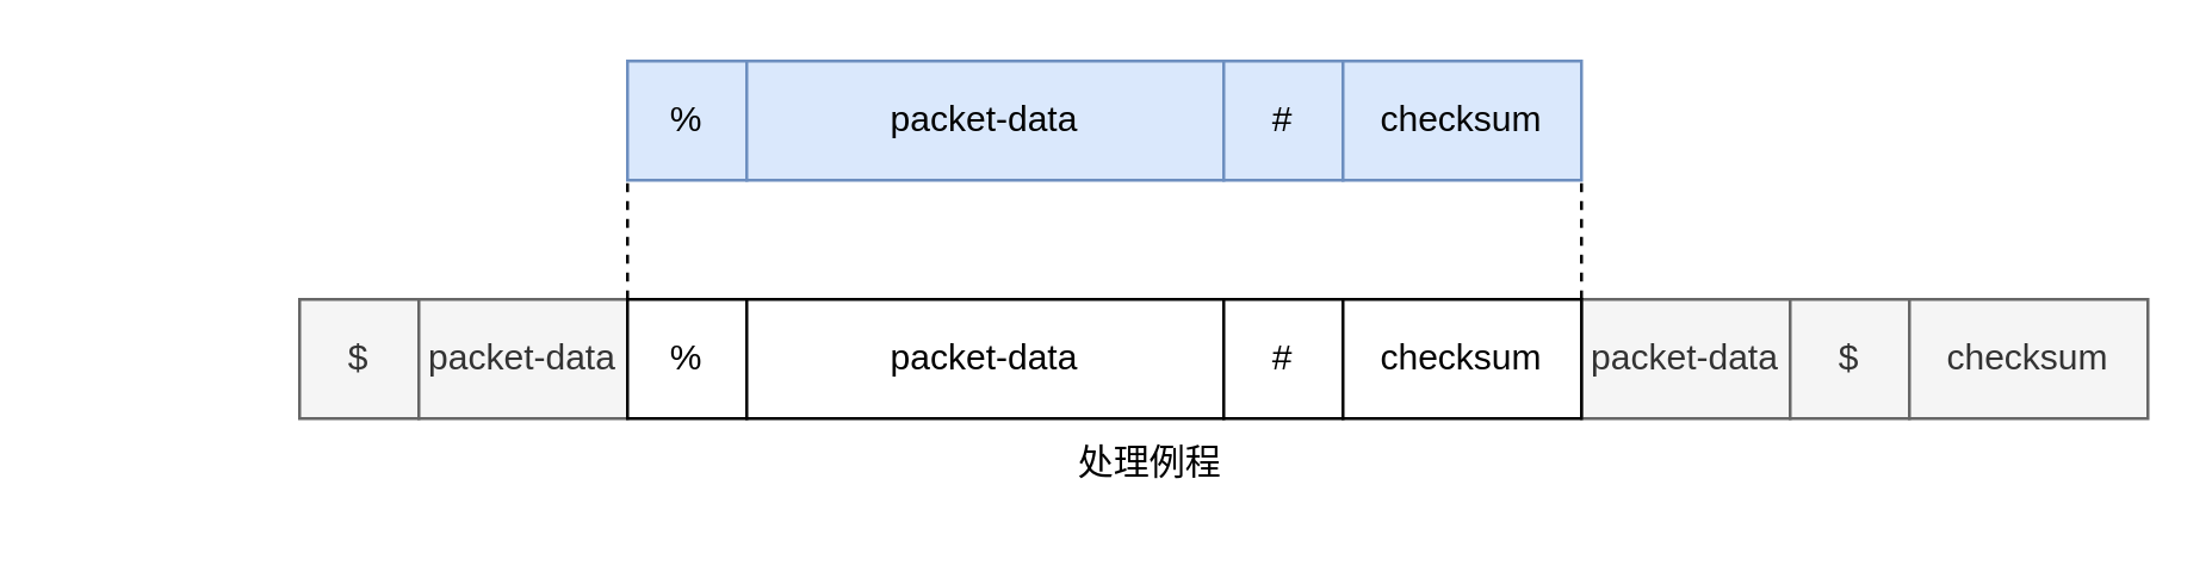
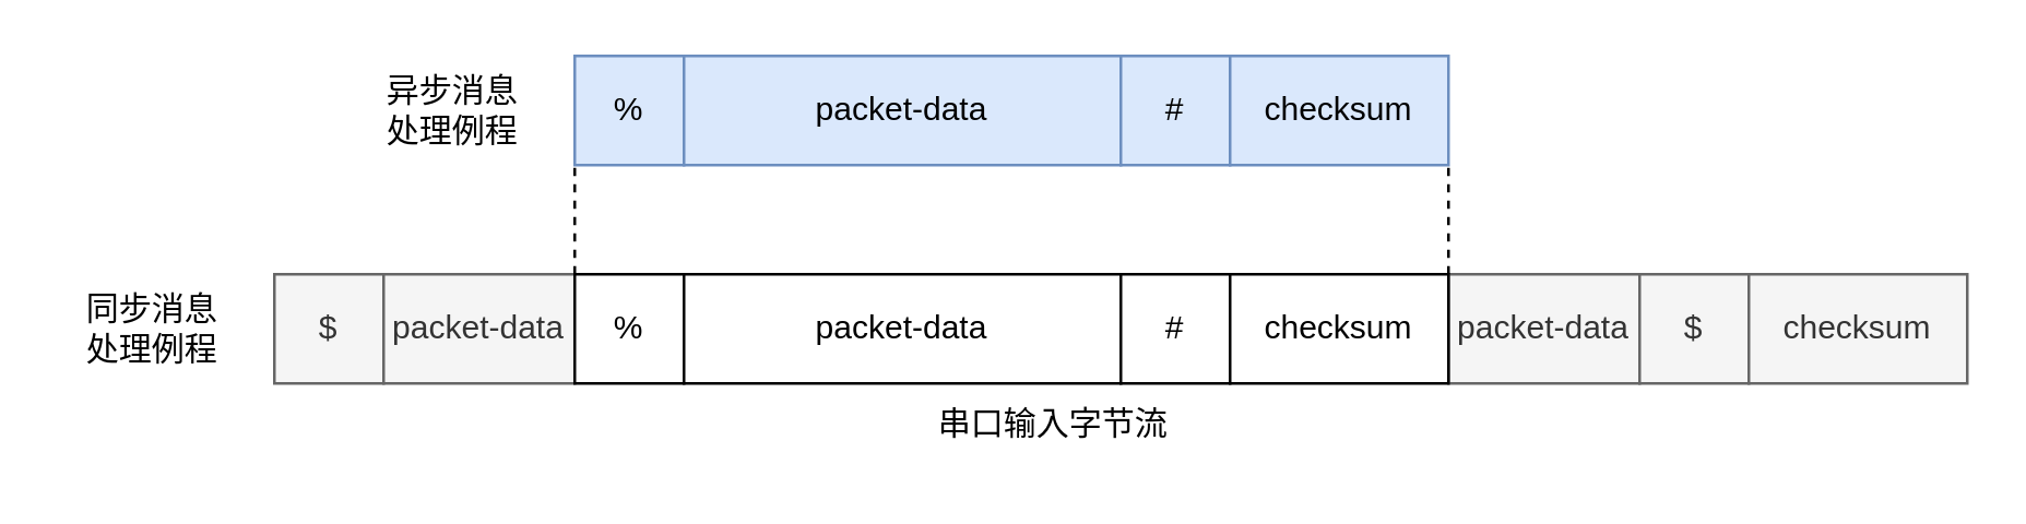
+ <mxCell id="18" value="异步消息&lt;br&gt;处理例程" style="text;html=1;align=center;verticalAlign=middle;resizable=0;points=[];autosize=1;strokeColor=none;fillColor=none;" vertex="1" parent="1"><mxGeometry x="130" y="20" width="70" height="40" as="geometry" /></mxCell>
+ <mxCell id="17" value="同步消息&lt;br&gt;处理例程" style="text;html=1;align=center;verticalAlign=middle;resizable=0;points=[];autosize=1;strokeColor=none;fillColor=none;" vertex="1" parent="1"><mxGeometry x="20" y="100" width="70" height="40" as="geometry" /></mxCell>
- <mxCell id="19" value="处理例程" style="text;html=1;align=center;verticalAlign=middle;resizable=0;points=[];autosize=1;strokeColor=none;fillColor=none;" vertex="1" parent="1"><mxGeometry x="330" y="140" width="110" height="30" as="geometry" /></mxCell>
+ <mxCell id="19" value="串口输入字节流" style="text;html=1;align=center;verticalAlign=middle;resizable=0;points=[];autosize=1;strokeColor=none;fillColor=none;" vertex="1" parent="1"><mxGeometry x="330" y="140" width="110" height="30" as="geometry" /></mxCell>
